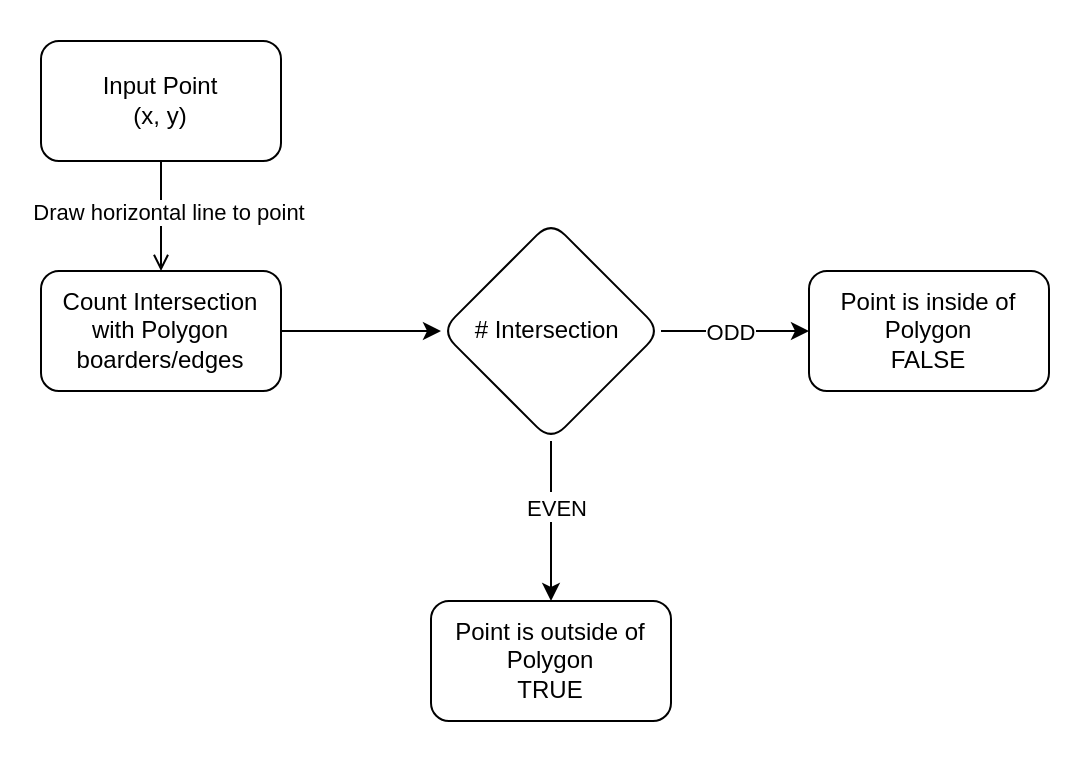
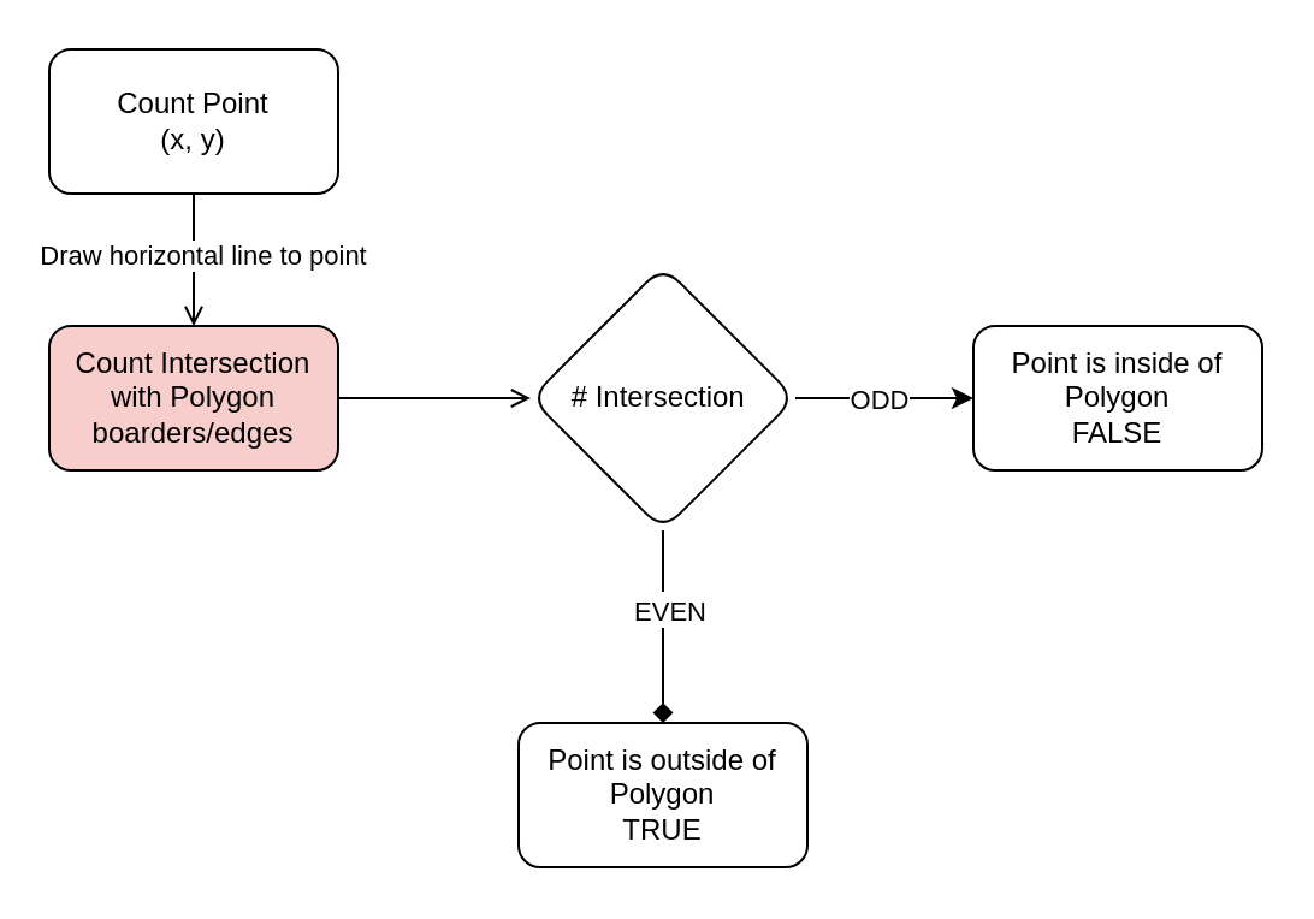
- <mxCell id="4" value="Input Point&lt;div&gt;(x, y)&lt;/div&gt;" style="rounded=1;whiteSpace=wrap;html=1;" vertex="1" parent="1"><mxGeometry x="20" y="20" width="120" height="60" as="geometry" /></mxCell>
+ <mxCell id="4" value="Count Point&lt;div&gt;(x, y)&lt;/div&gt;" style="rounded=1;whiteSpace=wrap;html=1;" vertex="1" parent="1"><mxGeometry x="20" y="20" width="120" height="60" as="geometry" /></mxCell>
- <mxCell id="6" value="Count Intersection with Polygon boarders/edges" style="rounded=1;whiteSpace=wrap;html=1;" vertex="1" parent="1"><mxGeometry x="20" y="135" width="120" height="60" as="geometry" /></mxCell>
+ <mxCell id="6" value="Count Intersection with Polygon boarders/edges" style="rounded=1;whiteSpace=wrap;html=1;fillColor=#f8cecc;" vertex="1" parent="1"><mxGeometry x="20" y="135" width="120" height="60" as="geometry" /></mxCell>
- <mxCell id="5" value="" style="edgeStyle=orthogonalEdgeStyle;rounded=0;orthogonalLoop=1;jettySize=auto;html=1;" edge="1" parent="1" source="6" target="12"><mxGeometry relative="1" as="geometry" /></mxCell>
+ <mxCell id="5" value="" style="edgeStyle=orthogonalEdgeStyle;rounded=0;orthogonalLoop=1;jettySize=auto;html=1;endArrow=open;" edge="1" parent="1" source="6" target="12"><mxGeometry relative="1" as="geometry" /></mxCell>
- <mxCell id="7" value="" style="edgeStyle=orthogonalEdgeStyle;rounded=0;orthogonalLoop=1;jettySize=auto;html=1;" edge="1" parent="1" source="12" target="13"><mxGeometry relative="1" as="geometry" /></mxCell>
+ <mxCell id="7" value="" style="edgeStyle=orthogonalEdgeStyle;rounded=0;orthogonalLoop=1;jettySize=auto;html=1;endArrow=diamond;" edge="1" parent="1" source="12" target="13"><mxGeometry relative="1" as="geometry" /></mxCell>
